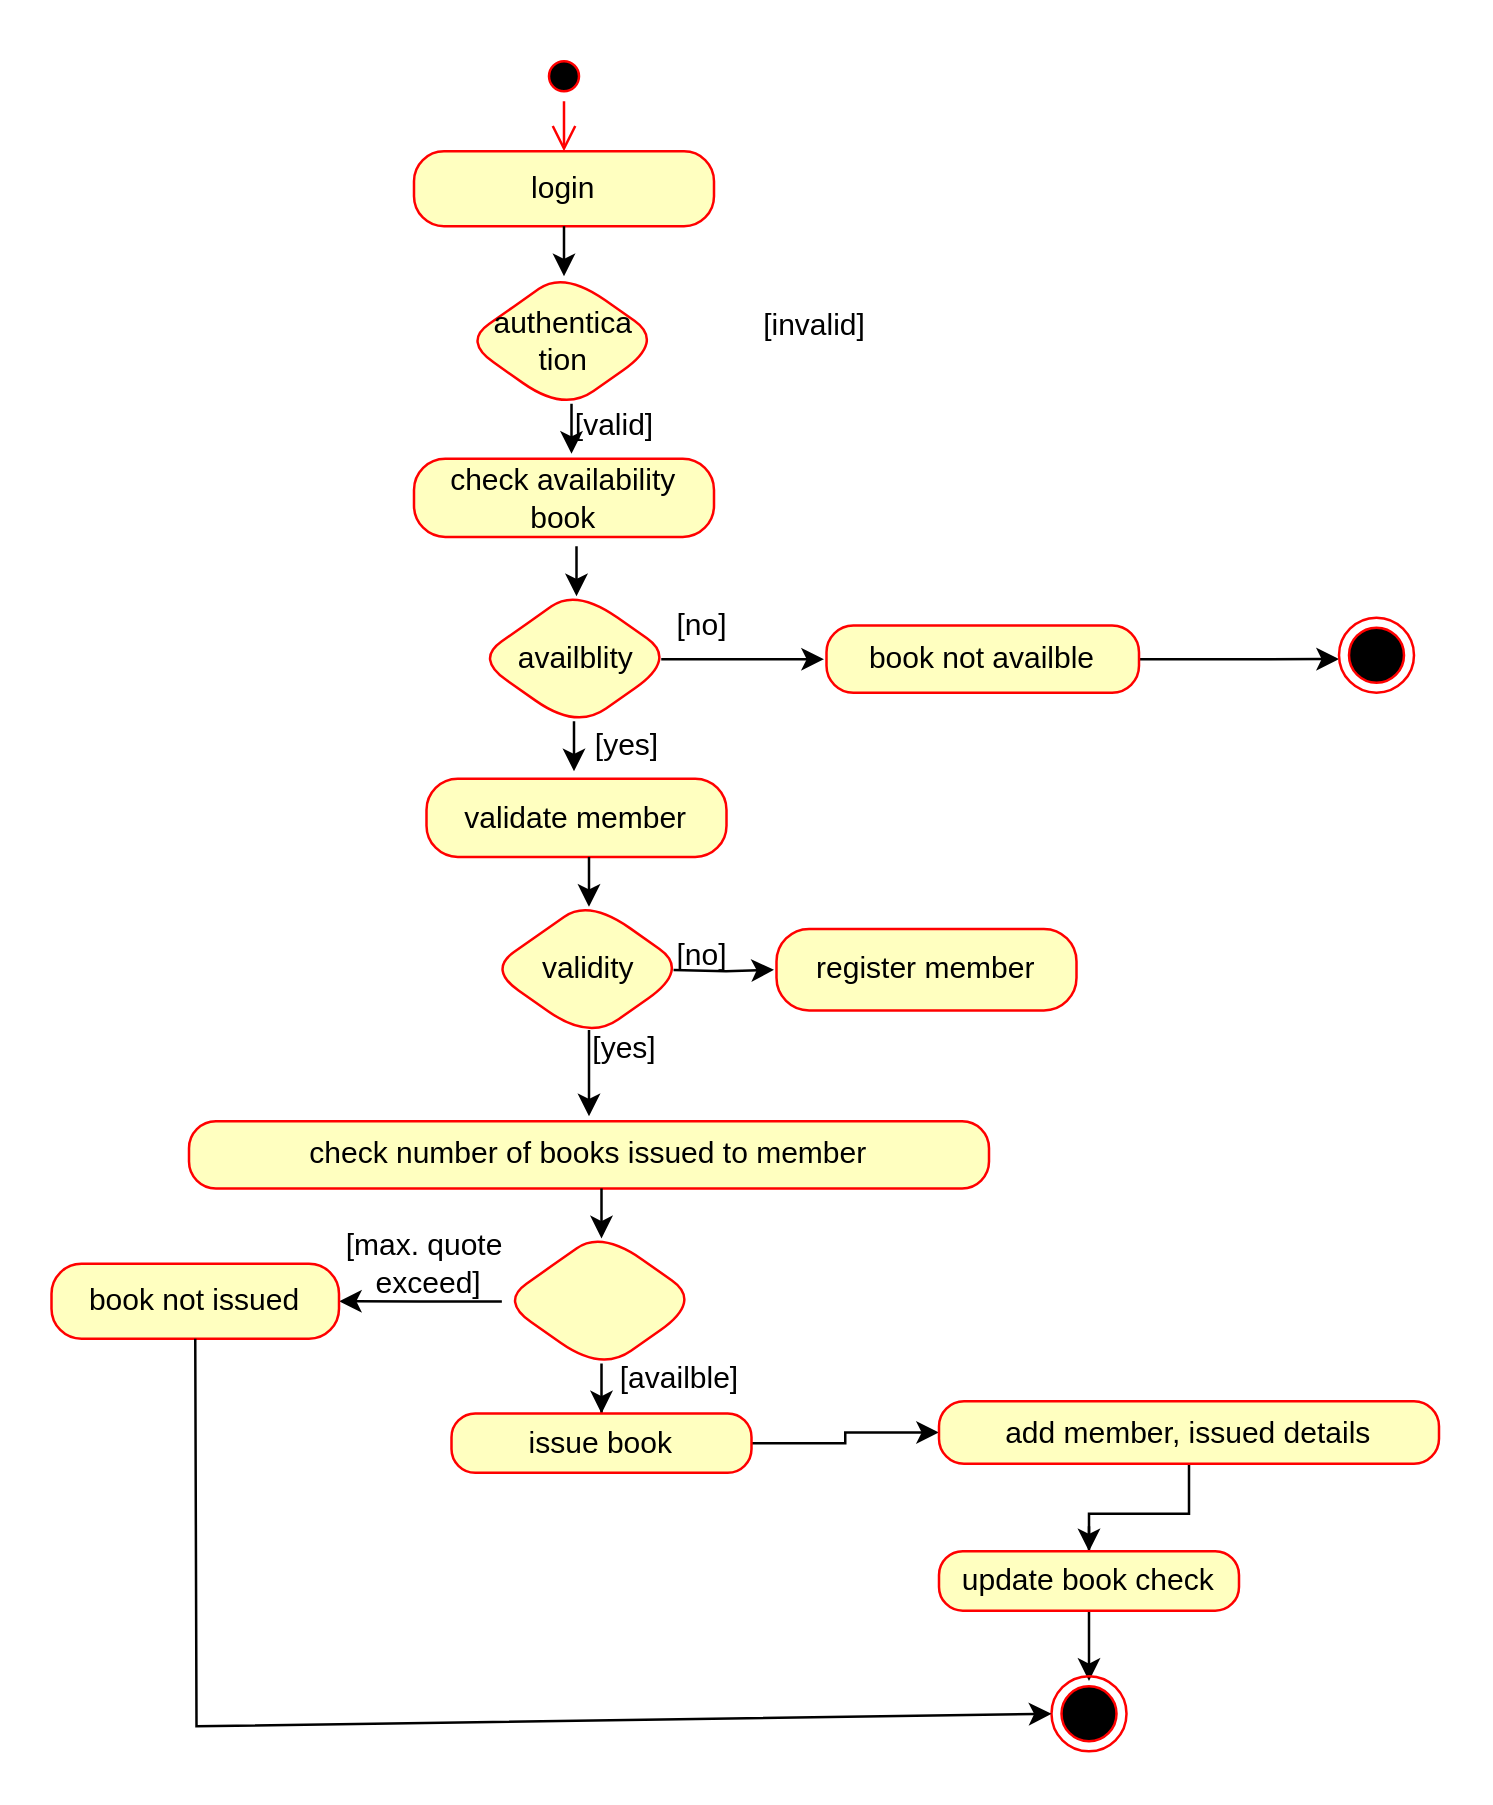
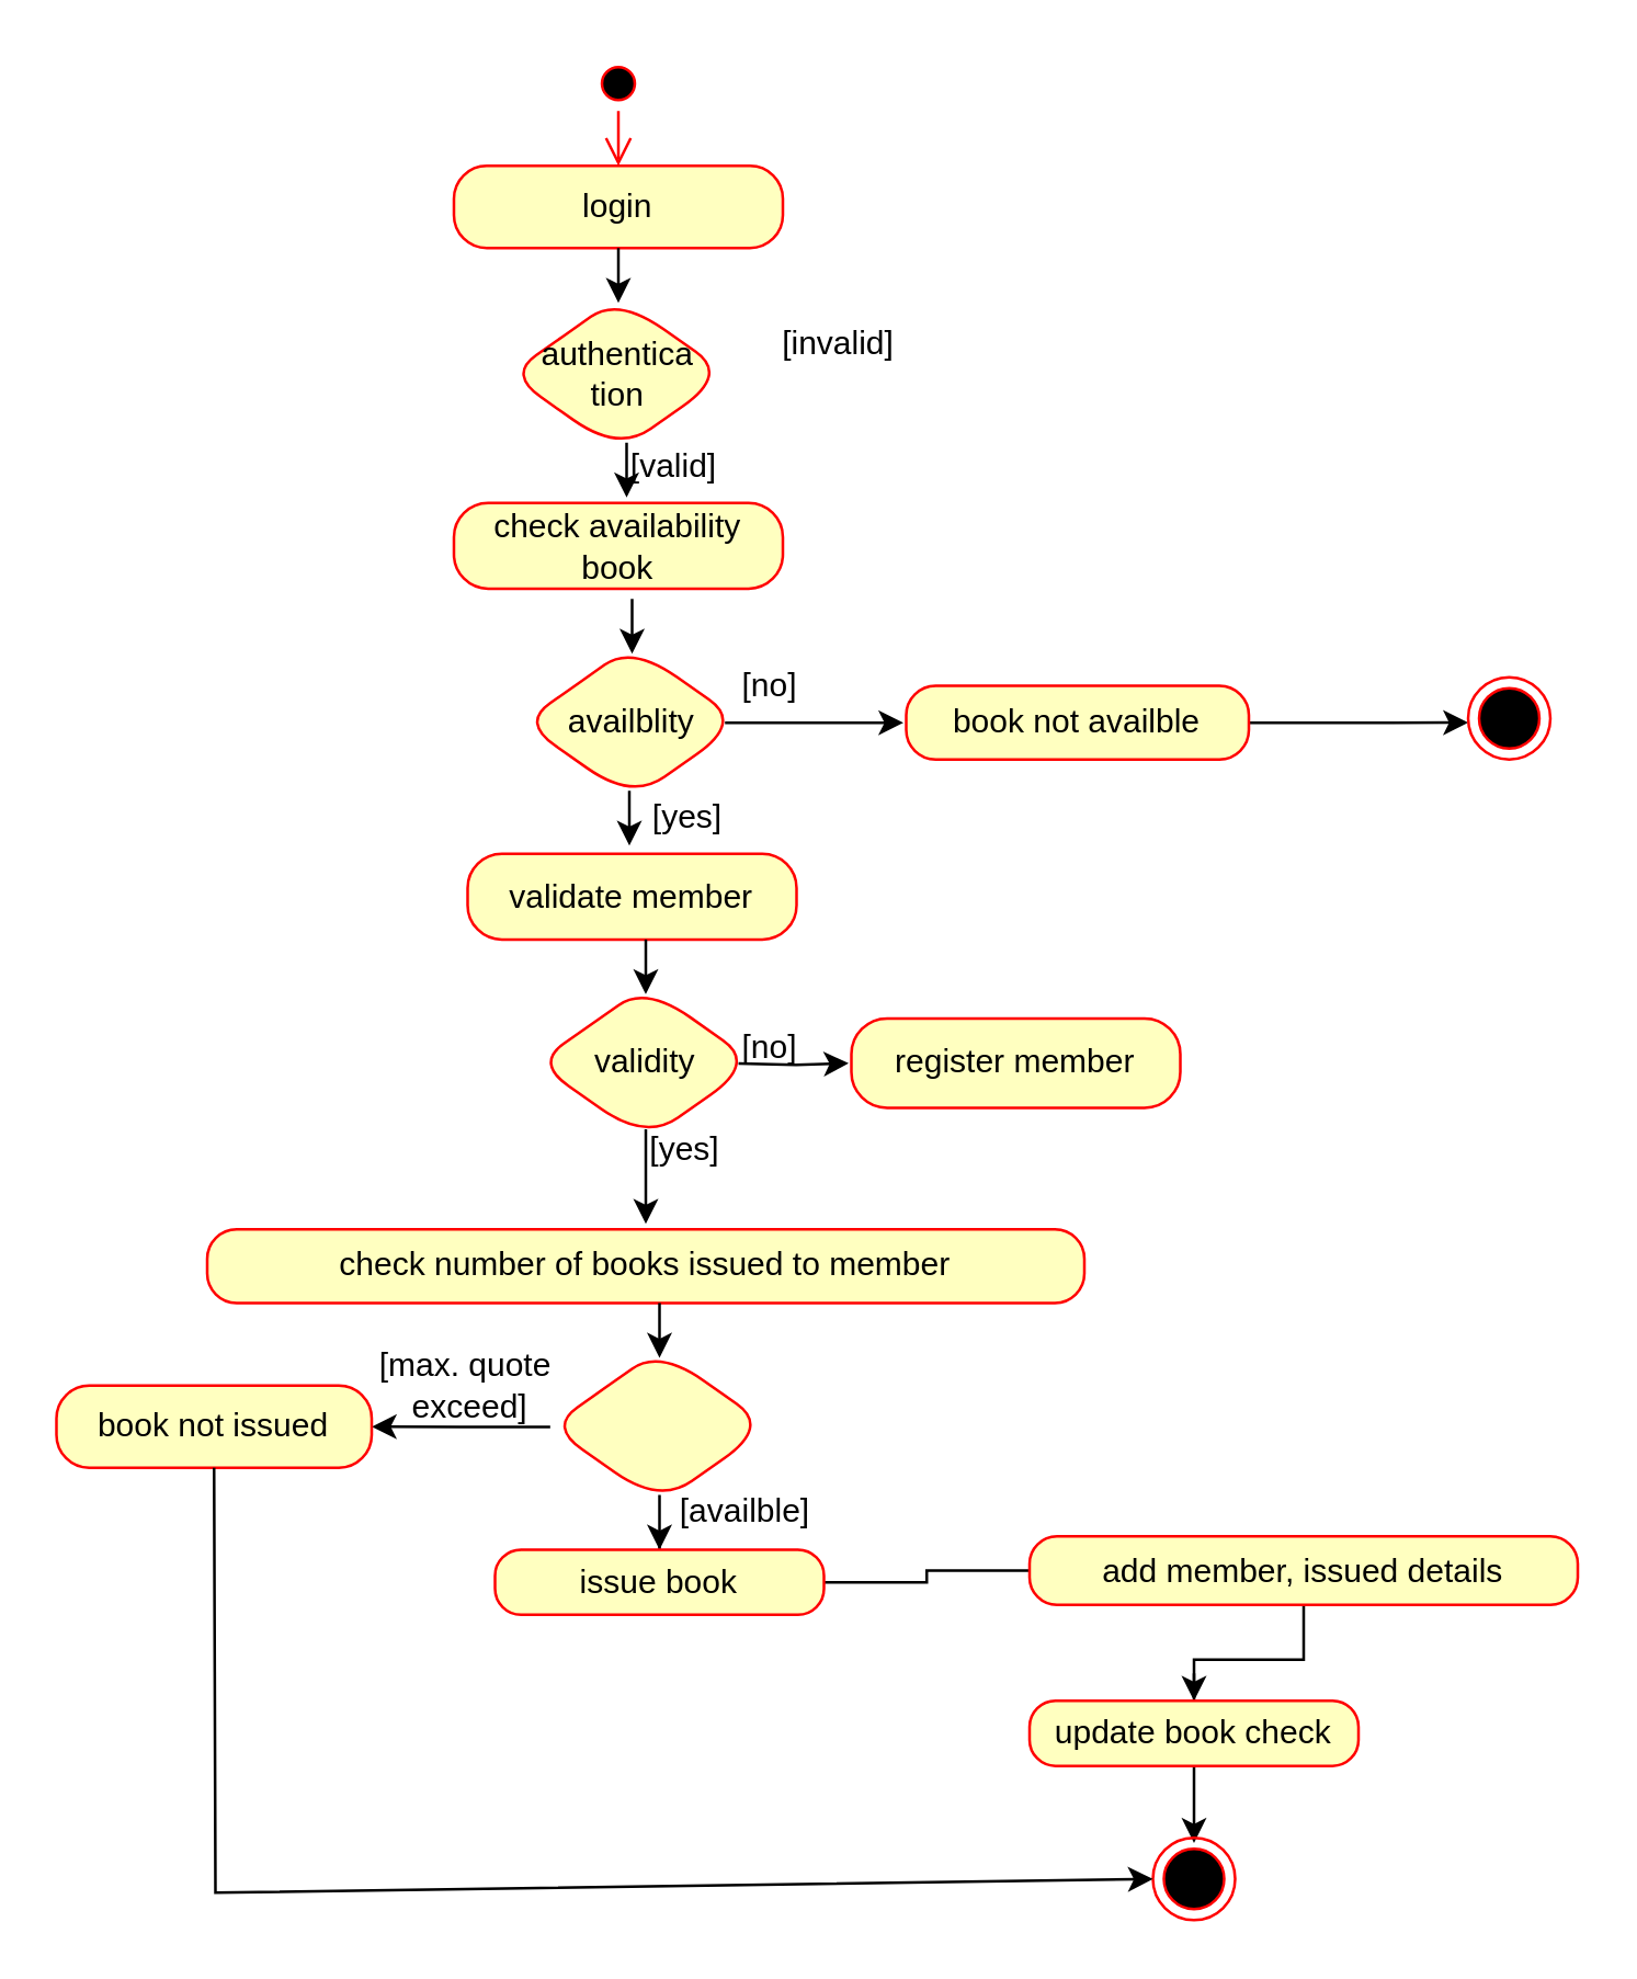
- <mxCell id="39" value="[invalid]" style="text;html=1;align=center;verticalAlign=middle;resizable=0;points=[];autosize=1;strokeColor=none;fillColor=none;" vertex="1" parent="1"><mxGeometry x="295" y="115" width="60" height="30" as="geometry" /></mxCell>
+ <mxCell id="39" value="[invalid]" style="text;html=1;align=center;verticalAlign=middle;resizable=0;points=[];autosize=1;strokeColor=none;fillColor=none;" vertex="1" parent="1"><mxGeometry x="275" y="110" width="60" height="30" as="geometry" /></mxCell>
- <mxCell id="30" value="" style="edgeStyle=orthogonalEdgeStyle;rounded=0;orthogonalLoop=1;jettySize=auto;html=1;" edge="1" parent="1" source="31" target="33"><mxGeometry relative="1" as="geometry" /></mxCell>
+ <mxCell id="30" value="" style="edgeStyle=orthogonalEdgeStyle;rounded=0;orthogonalLoop=1;jettySize=auto;html=1;endArrow=none;" edge="1" parent="1" source="31" target="33"><mxGeometry relative="1" as="geometry" /></mxCell>
